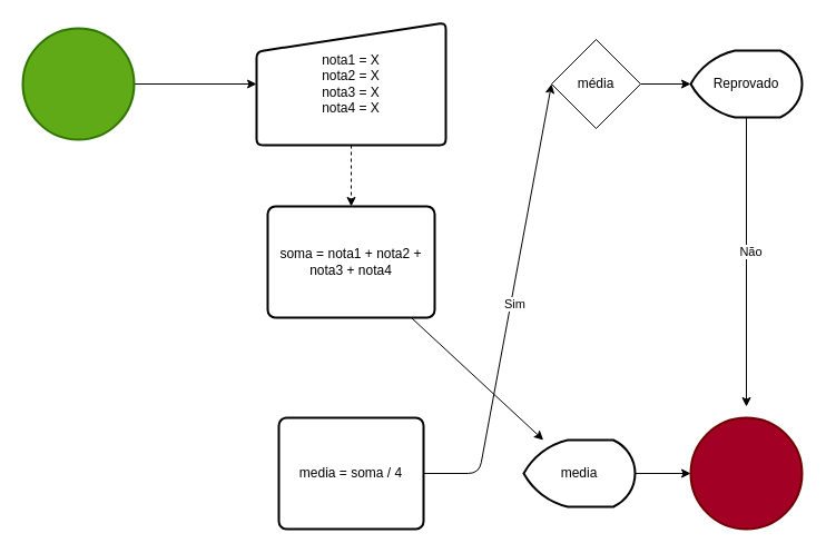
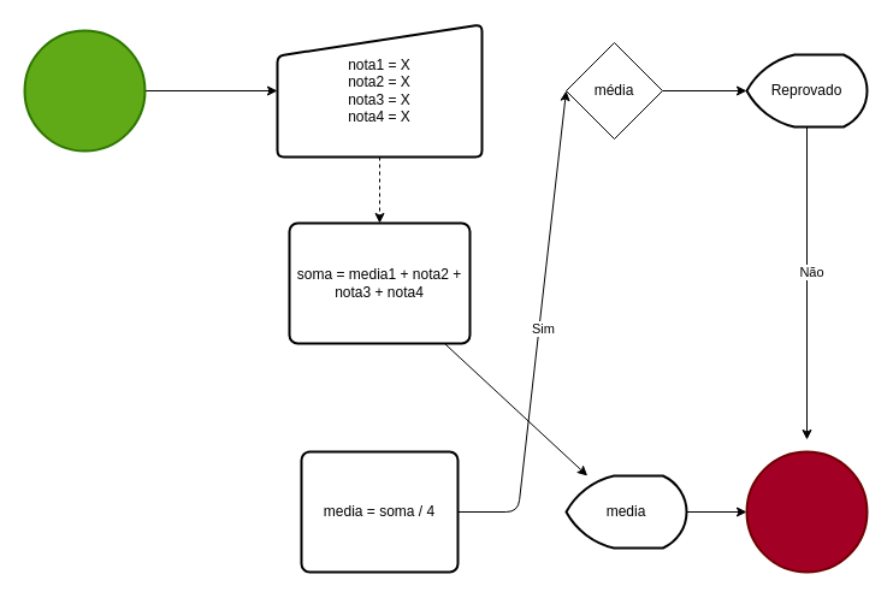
- <mxCell id="15" value="média" style="rhombus;whiteSpace=wrap;html=1;" vertex="1" parent="1"><mxGeometry x="495" y="35" width="80" height="80" as="geometry" /></mxCell>
+ <mxCell id="15" value="média" style="rhombus;whiteSpace=wrap;html=1;" vertex="1" parent="1"><mxGeometry x="470" y="35" width="80" height="80" as="geometry" /></mxCell>
- <mxCell id="7" value="soma = nota1 + nota2 + nota3 + nota4" style="rounded=1;whiteSpace=wrap;html=1;absoluteArcSize=1;arcSize=14;strokeWidth=2;" parent="1" vertex="1"><mxGeometry x="240" y="185" width="150" height="100" as="geometry" /></mxCell>
+ <mxCell id="7" value="soma = media1 + nota2 + nota3 + nota4" style="rounded=1;whiteSpace=wrap;html=1;absoluteArcSize=1;arcSize=14;strokeWidth=2;" parent="1" vertex="1"><mxGeometry x="240" y="185" width="150" height="100" as="geometry" /></mxCell>
